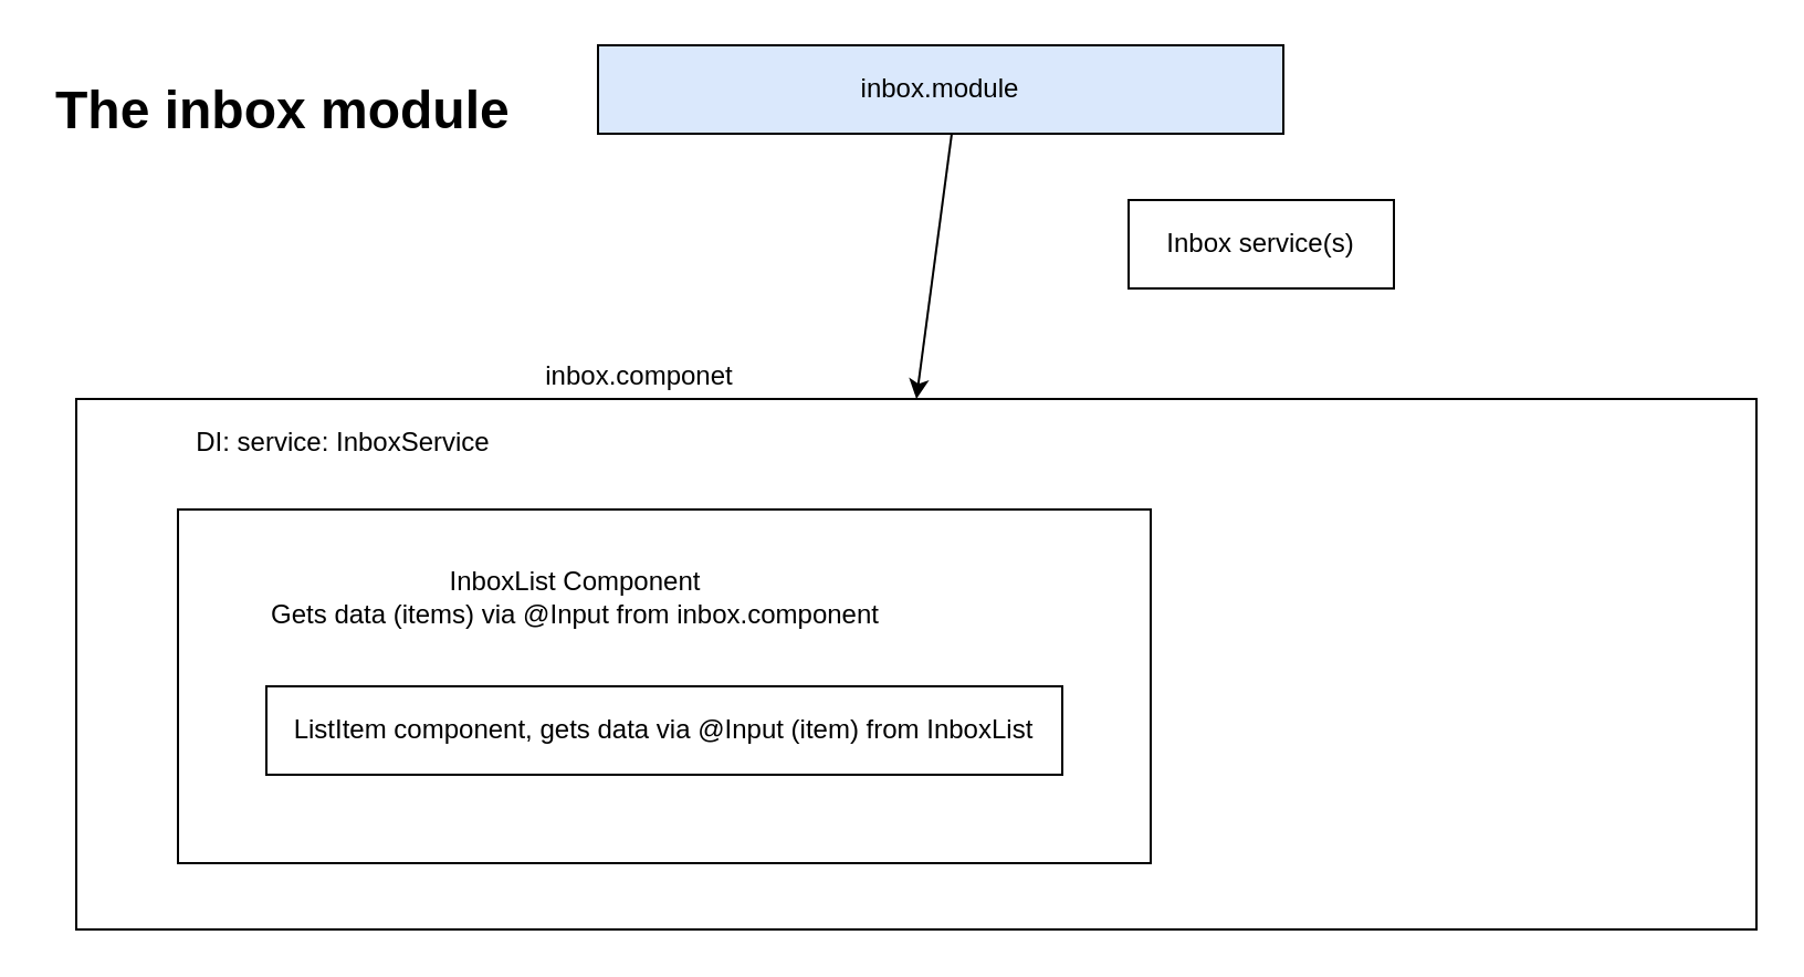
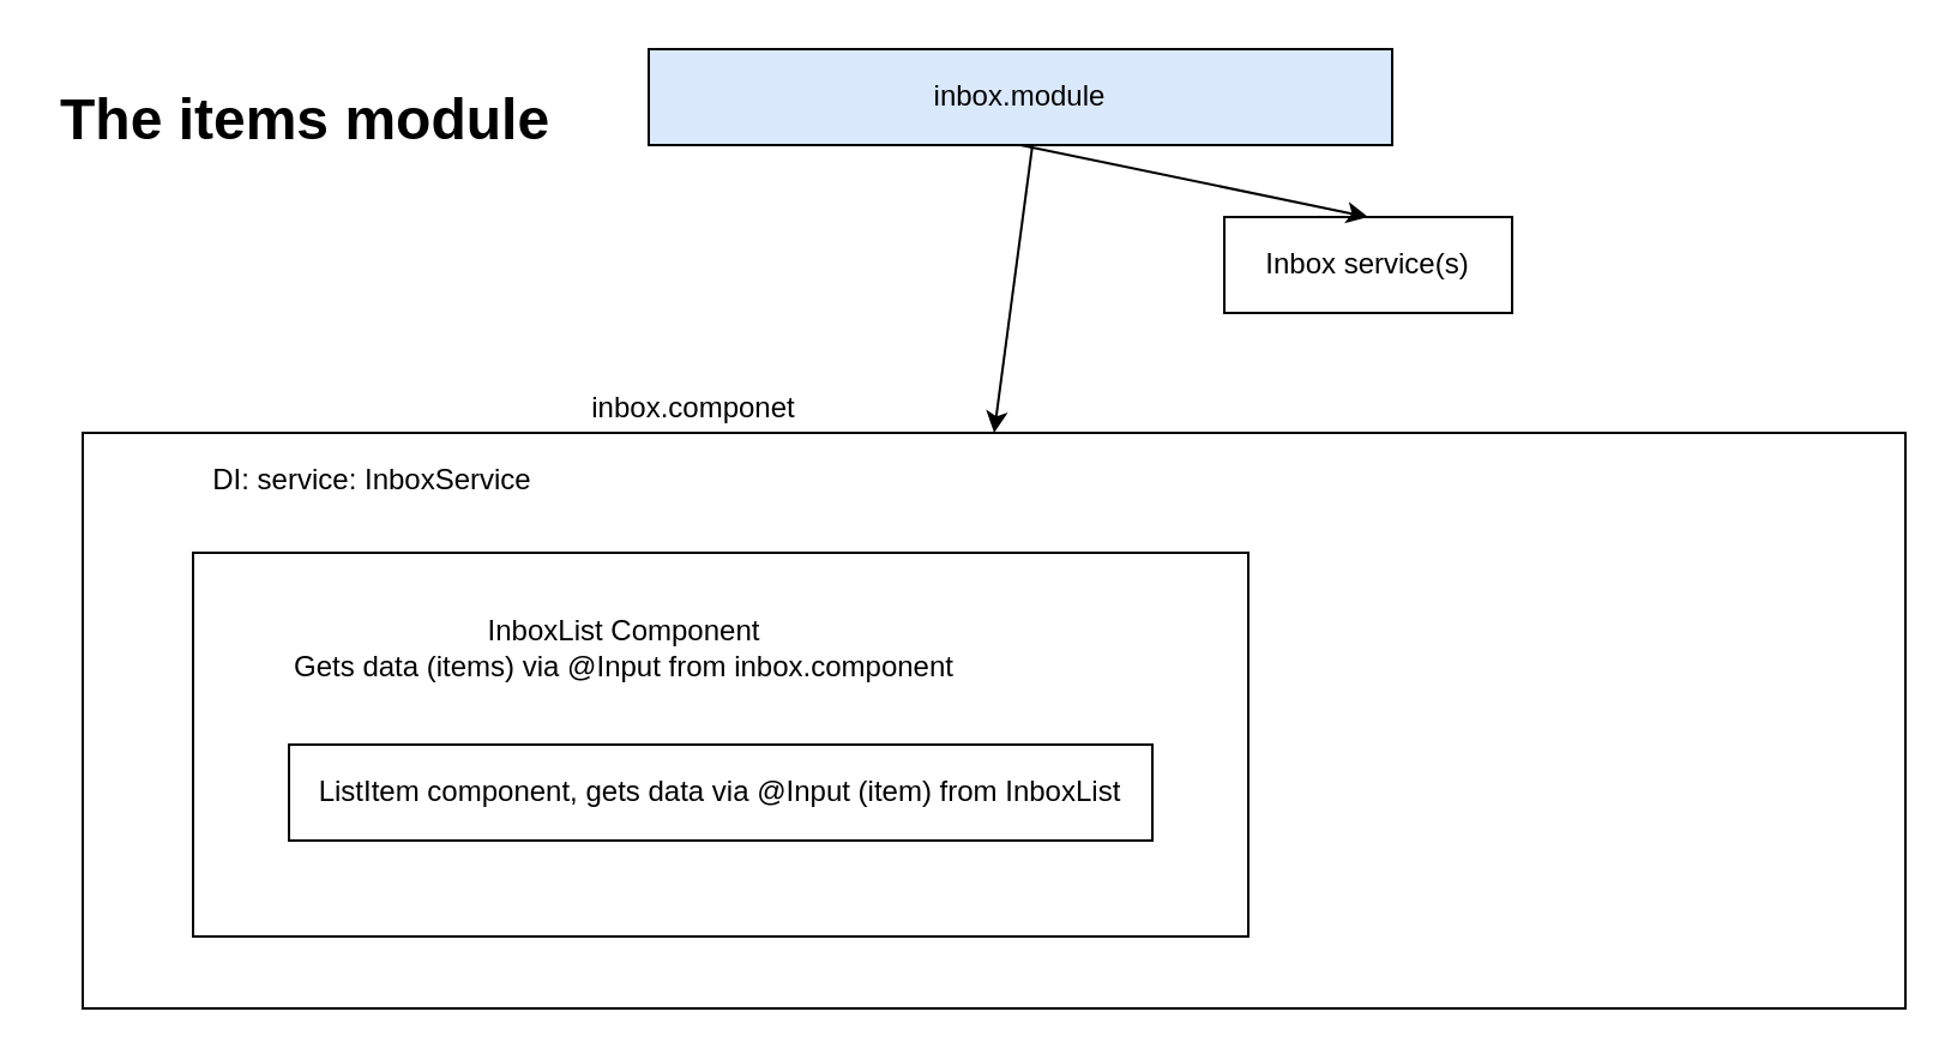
- <mxCell id="2" value="&lt;h1&gt;The inbox module&lt;/h1&gt;" style="text;html=1;strokeColor=none;fillColor=none;spacing=5;spacingTop=-20;whiteSpace=wrap;overflow=hidden;rounded=0;" vertex="1" parent="1"><mxGeometry x="20" y="30" width="220" height="200" as="geometry" /></mxCell>
+ <mxCell id="2" value="&lt;h1&gt;The items module&lt;/h1&gt;" style="text;html=1;strokeColor=none;fillColor=none;spacing=5;spacingTop=-20;whiteSpace=wrap;overflow=hidden;rounded=0;" vertex="1" parent="1"><mxGeometry x="20" y="30" width="220" height="200" as="geometry" /></mxCell>
+ <mxCell id="7" value="" style="endArrow=classic;html=1;exitX=0.5;exitY=1;exitDx=0;exitDy=0;entryX=0.5;entryY=0;entryDx=0;entryDy=0;" edge="1" parent="1" source="3" target="6"><mxGeometry width="50" height="50" relative="1" as="geometry"><mxPoint x="290" y="330" as="sourcePoint" /><mxPoint x="340" y="280" as="targetPoint" /></mxGeometry></mxCell>
